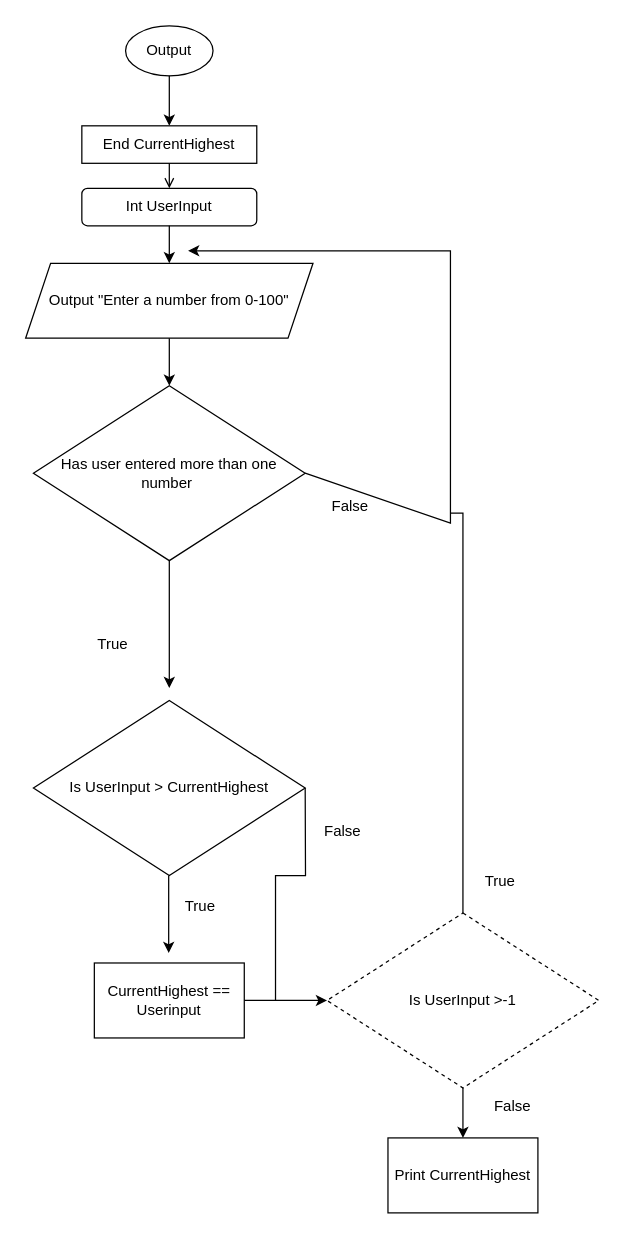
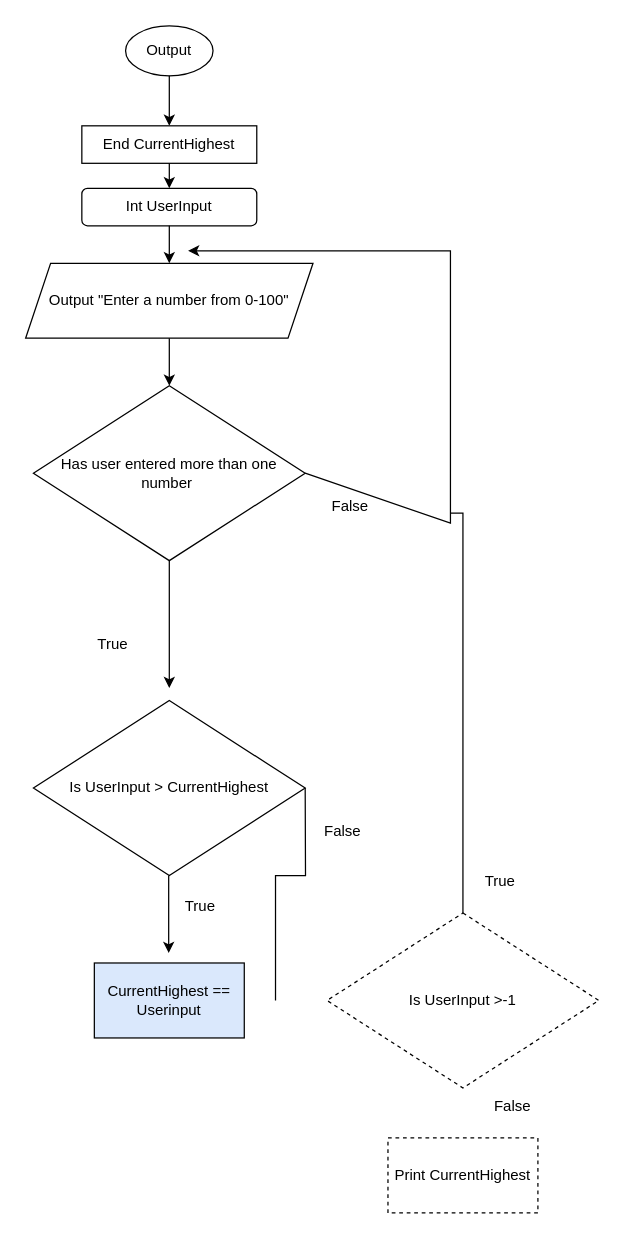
- <mxCell id="7" value="" style="endArrow=open;html=1;rounded=0;exitX=0.5;exitY=1;exitDx=0;exitDy=0;entryX=0.5;entryY=0;entryDx=0;entryDy=0;" edge="1" parent="1" source="5" target="10"><mxGeometry width="50" height="50" relative="1" as="geometry"><mxPoint x="170" y="230" as="sourcePoint" /><mxPoint x="145" y="240" as="targetPoint" /></mxGeometry></mxCell>
+ <mxCell id="7" value="" style="endArrow=classic;html=1;rounded=0;exitX=0.5;exitY=1;exitDx=0;exitDy=0;entryX=0.5;entryY=0;entryDx=0;entryDy=0;" edge="1" parent="1" source="5" target="10"><mxGeometry width="50" height="50" relative="1" as="geometry"><mxPoint x="170" y="230" as="sourcePoint" /><mxPoint x="145" y="240" as="targetPoint" /></mxGeometry></mxCell>
- <mxCell id="17" value="CurrentHighest == Userinput" style="rounded=0;whiteSpace=wrap;html=1;" vertex="1" parent="1"><mxGeometry x="75" y="770" width="120" height="60" as="geometry" /></mxCell>
+ <mxCell id="17" value="CurrentHighest == Userinput" style="rounded=0;whiteSpace=wrap;html=1;fillColor=#dae8fc;" vertex="1" parent="1"><mxGeometry x="75" y="770" width="120" height="60" as="geometry" /></mxCell>
- <mxCell id="19" value="" style="endArrow=classic;html=1;rounded=0;exitX=1;exitY=0.5;exitDx=0;exitDy=0;entryX=0;entryY=0.5;entryDx=0;entryDy=0;" edge="1" parent="1" source="17" target="18"><mxGeometry width="50" height="50" relative="1" as="geometry"><mxPoint x="370" y="630" as="sourcePoint" /><mxPoint x="420" y="580" as="targetPoint" /></mxGeometry></mxCell>
- <mxCell id="21" value="" style="endArrow=classic;html=1;rounded=0;exitX=0.5;exitY=1;exitDx=0;exitDy=0;entryX=0.5;entryY=0;entryDx=0;entryDy=0;" edge="1" parent="1" source="18" target="20"><mxGeometry width="50" height="50" relative="1" as="geometry"><mxPoint x="370" y="1010" as="sourcePoint" /><mxPoint x="420" y="960" as="targetPoint" /></mxGeometry></mxCell>
- <mxCell id="20" value="Print CurrentHighest" style="rounded=0;whiteSpace=wrap;html=1;" vertex="1" parent="1"><mxGeometry x="310" y="910" width="120" height="60" as="geometry" /></mxCell>
+ <mxCell id="20" value="Print CurrentHighest" style="rounded=0;whiteSpace=wrap;html=1;dashed=1;" vertex="1" parent="1"><mxGeometry x="310" y="910" width="120" height="60" as="geometry" /></mxCell>
